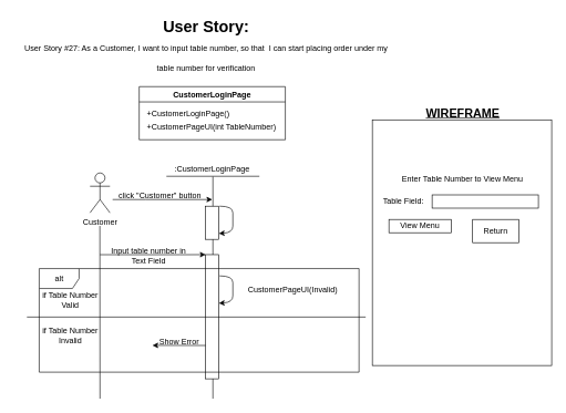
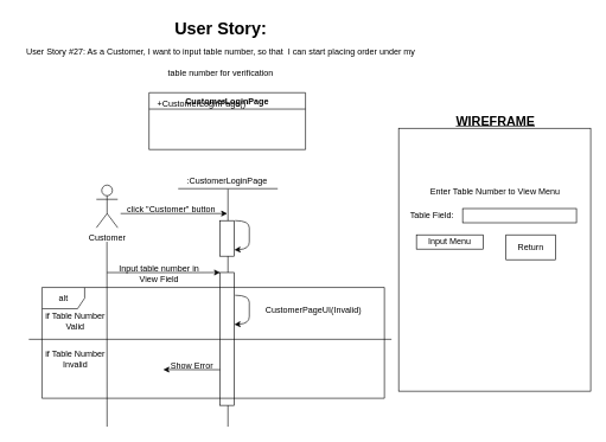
- <mxCell id="5" value="+CustomerLoginPage()" style="text;html=1;align=left;verticalAlign=middle;resizable=0;points=[];autosize=1;strokeColor=none;fillColor=none;" parent="4" vertex="1"><mxGeometry x="10" y="30.91" width="140" height="20" as="geometry" /></mxCell>
+ <mxCell id="5" value="+CustomerLoginPage()" style="text;html=1;align=left;verticalAlign=middle;resizable=0;points=[];autosize=1;strokeColor=none;fillColor=none;" parent="4" vertex="1"><mxGeometry x="10" y="5.91" width="140" height="20" as="geometry" /></mxCell>
- <mxCell id="6" value="+CustomerPageUI(int TableNumber)" style="text;html=1;align=left;verticalAlign=middle;resizable=0;points=[];autosize=1;strokeColor=none;fillColor=none;" vertex="1" parent="4"><mxGeometry x="10" y="50.91" width="210" height="20" as="geometry" /></mxCell>
- <mxCell id="11" value="View Menu" style="rounded=0;whiteSpace=wrap;html=1;" parent="1" vertex="1"><mxGeometry x="585" y="330" width="94" height="20" as="geometry" /></mxCell>
+ <mxCell id="11" value="Input Menu" style="rounded=0;whiteSpace=wrap;html=1;" parent="1" vertex="1"><mxGeometry x="585" y="330" width="94" height="20" as="geometry" /></mxCell>
- <mxCell id="22" value="Input table number in&lt;br&gt;Text Field" style="text;html=1;align=center;verticalAlign=middle;resizable=0;points=[];autosize=1;strokeColor=none;fillColor=none;" vertex="1" parent="1"><mxGeometry x="158" y="370.09" width="130" height="30" as="geometry" /></mxCell>
+ <mxCell id="22" value="Input table number in&lt;br&gt;View Field" style="text;html=1;align=center;verticalAlign=middle;resizable=0;points=[];autosize=1;strokeColor=none;fillColor=none;" vertex="1" parent="1"><mxGeometry x="158" y="370.09" width="130" height="30" as="geometry" /></mxCell>
